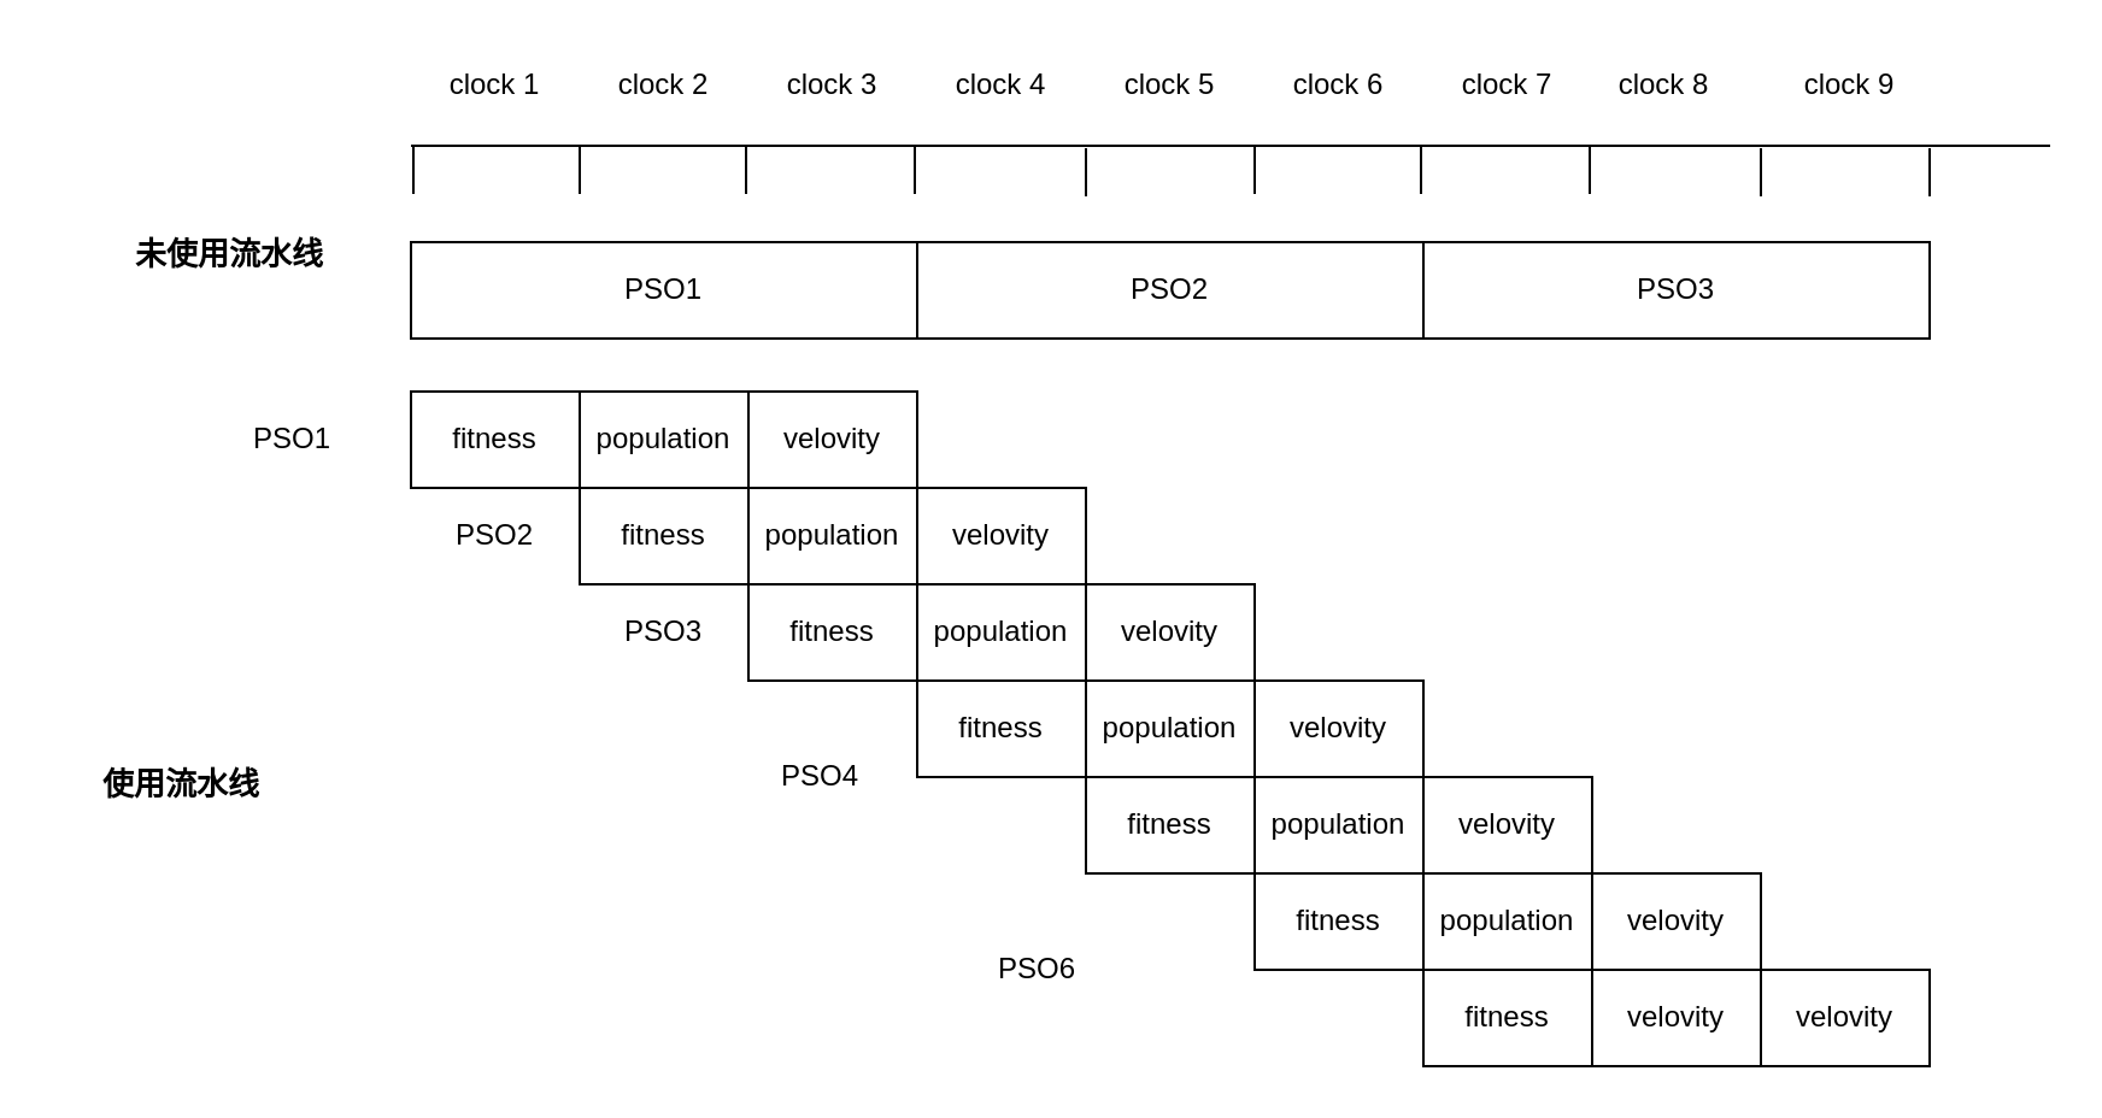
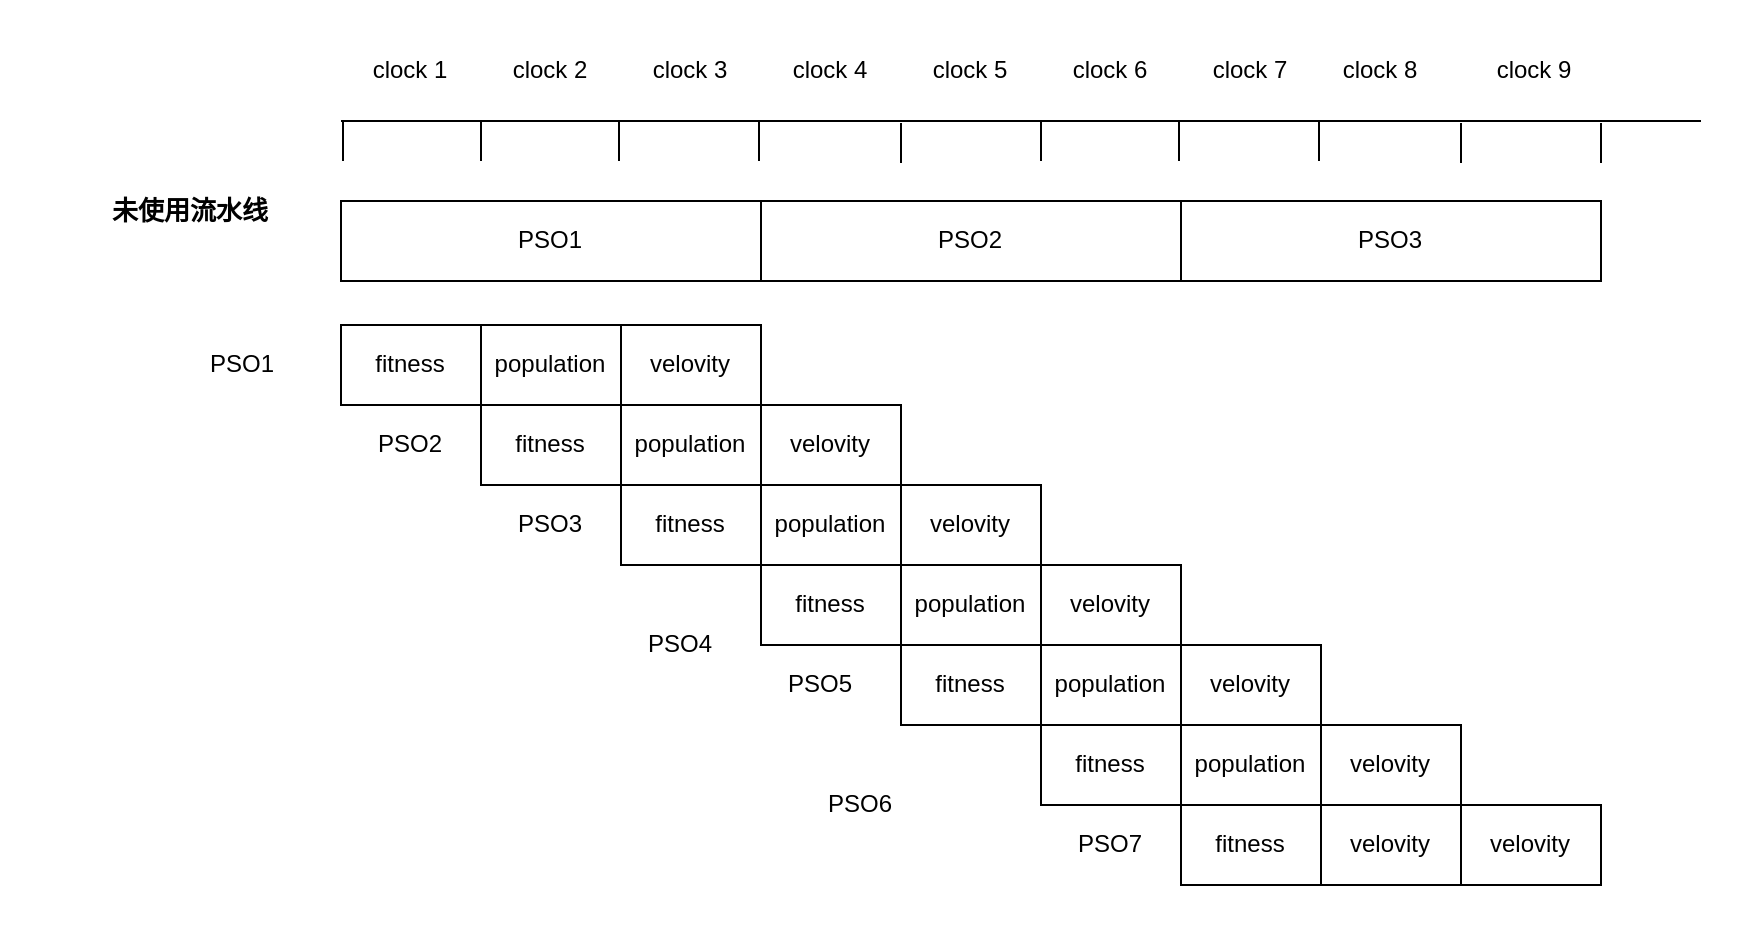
- <mxCell id="54" value="&lt;font style=&quot;font-size: 13px&quot;&gt;&lt;b&gt;使用流水线&lt;/b&gt;&lt;/font&gt;" style="text;html=1;strokeColor=none;fillColor=none;align=center;verticalAlign=middle;whiteSpace=wrap;rounded=0;" vertex="1" parent="1"><mxGeometry x="20" y="310" width="110" height="30" as="geometry" /></mxCell>
+ <mxCell id="50" value="PSO5" style="text;html=1;strokeColor=none;fillColor=none;align=center;verticalAlign=middle;whiteSpace=wrap;rounded=0;" vertex="1" parent="1"><mxGeometry x="380" y="327" width="60" height="30" as="geometry" /></mxCell>
+ <mxCell id="52" value="PSO7" style="text;html=1;strokeColor=none;fillColor=none;align=center;verticalAlign=middle;whiteSpace=wrap;rounded=0;" vertex="1" parent="1"><mxGeometry x="525" y="407" width="60" height="30" as="geometry" /></mxCell>
